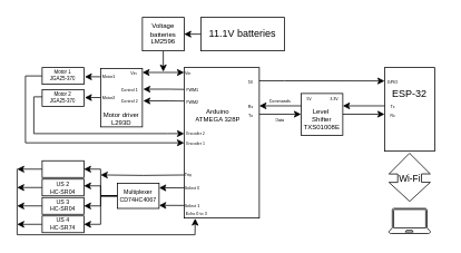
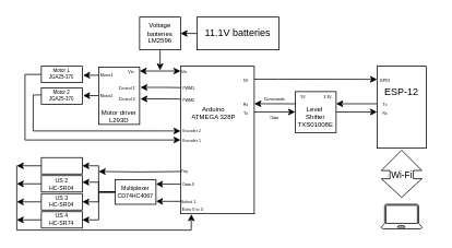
- <mxCell id="16" value="ESP-32" style="text;html=1;strokeColor=none;fillColor=none;align=center;verticalAlign=middle;whiteSpace=wrap;overflow=hidden;labelBackgroundColor=none;rounded=0;" parent="1" vertex="1"><mxGeometry x="450" y="101" width="80" height="20" as="geometry" /></mxCell>
+ <mxCell id="16" value="ESP-12" style="text;html=1;strokeColor=none;fillColor=none;align=center;verticalAlign=middle;whiteSpace=wrap;overflow=hidden;labelBackgroundColor=none;rounded=0;" parent="1" vertex="1"><mxGeometry x="450" y="101" width="80" height="20" as="geometry" /></mxCell>
- <mxCell id="61" value="Select 0" style="text;html=1;strokeColor=none;fillColor=none;align=center;verticalAlign=middle;whiteSpace=wrap;overflow=hidden;fontSize=5;labelBackgroundColor=none;rounded=0;" parent="1" vertex="1"><mxGeometry x="215" y="218" width="30" height="10" as="geometry" /></mxCell>
+ <mxCell id="61" value="Data 0" style="text;html=1;strokeColor=none;fillColor=none;align=center;verticalAlign=middle;whiteSpace=wrap;overflow=hidden;fontSize=5;labelBackgroundColor=none;rounded=0;" parent="1" vertex="1"><mxGeometry x="215" y="218" width="30" height="10" as="geometry" /></mxCell>
